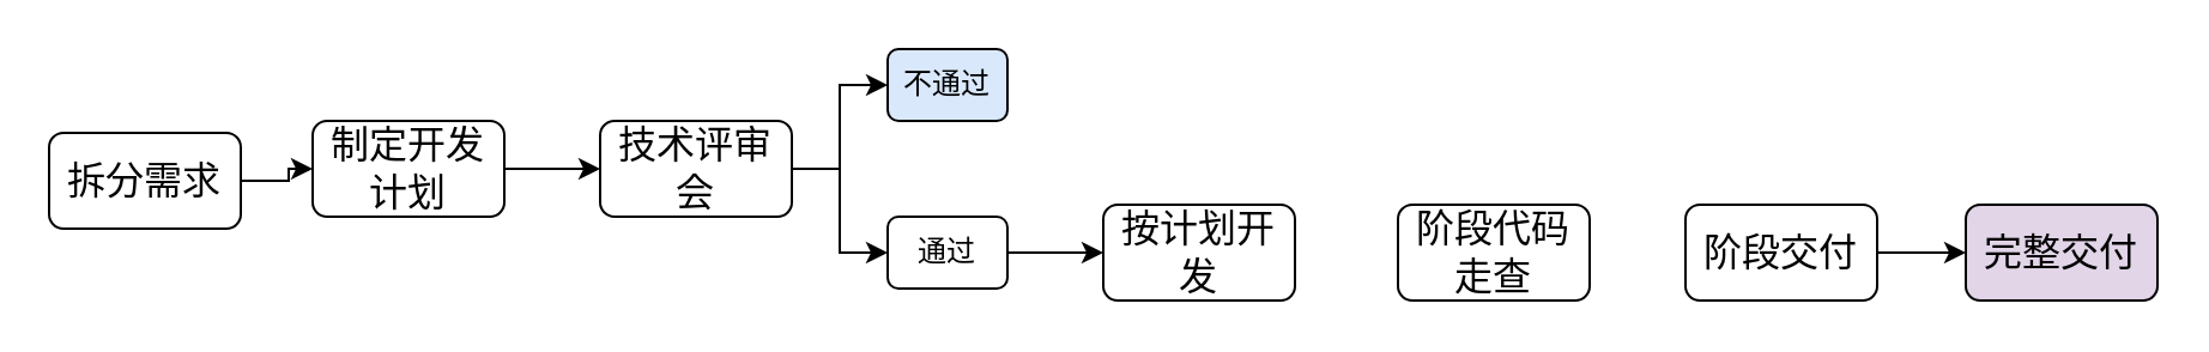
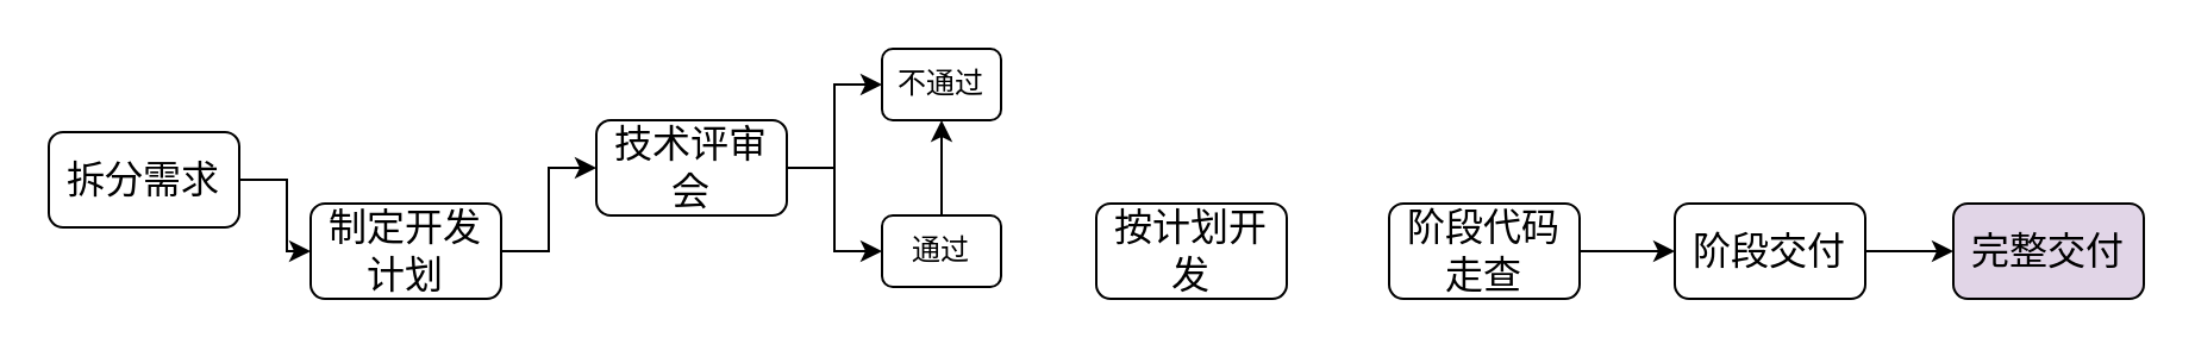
- <mxCell id="9" value="不通过" style="rounded=1;whiteSpace=wrap;html=1;fillColor=#dae8fc;" vertex="1" parent="1"><mxGeometry x="370" y="20" width="50" height="30" as="geometry" /></mxCell>
+ <mxCell id="9" value="不通过" style="rounded=1;whiteSpace=wrap;html=1;" vertex="1" parent="1"><mxGeometry x="370" y="20" width="50" height="30" as="geometry" /></mxCell>
- <mxCell id="5" value="制定开发计划" style="rounded=1;whiteSpace=wrap;html=1;fontSize=16;" vertex="1" parent="1"><mxGeometry x="130" y="50" width="80" height="40" as="geometry" /></mxCell>
+ <mxCell id="5" value="制定开发计划" style="rounded=1;whiteSpace=wrap;html=1;fontSize=16;" vertex="1" parent="1"><mxGeometry x="130" y="85" width="80" height="40" as="geometry" /></mxCell>
- <mxCell id="10" value="" style="edgeStyle=orthogonalEdgeStyle;rounded=0;orthogonalLoop=1;jettySize=auto;html=1;" edge="1" parent="1" source="11" target="12"><mxGeometry relative="1" as="geometry" /></mxCell>
+ <mxCell id="10" value="" style="edgeStyle=orthogonalEdgeStyle;rounded=0;orthogonalLoop=1;jettySize=auto;html=1;" edge="1" parent="1" source="11" target="9"><mxGeometry relative="1" as="geometry" /></mxCell>
+ <mxCell id="13" value="" style="edgeStyle=orthogonalEdgeStyle;rounded=0;orthogonalLoop=1;jettySize=auto;html=1;" edge="1" parent="1" source="14" target="16"><mxGeometry relative="1" as="geometry" /></mxCell>
